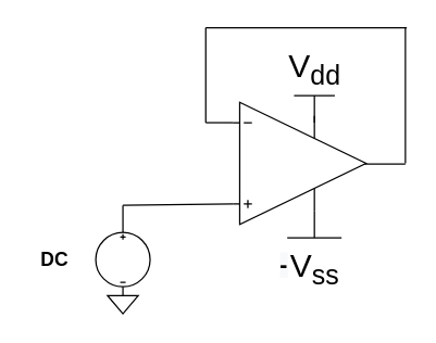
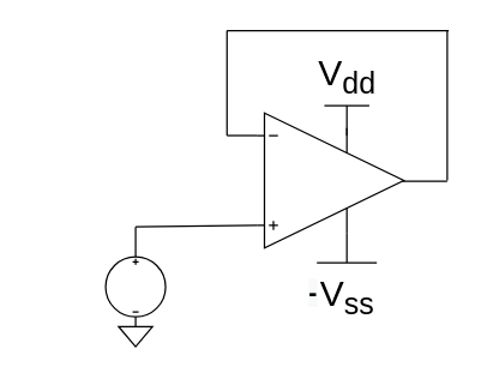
- <mxCell id="9" value="&lt;span style=&quot;font-size: 14px&quot;&gt;&lt;b&gt;DC&lt;/b&gt;&lt;/span&gt;" style="text;html=1;strokeColor=none;fillColor=none;align=center;verticalAlign=middle;whiteSpace=wrap;rounded=0;" vertex="1" parent="1"><mxGeometry x="20" y="181" width="40" height="20" as="geometry" /></mxCell>
